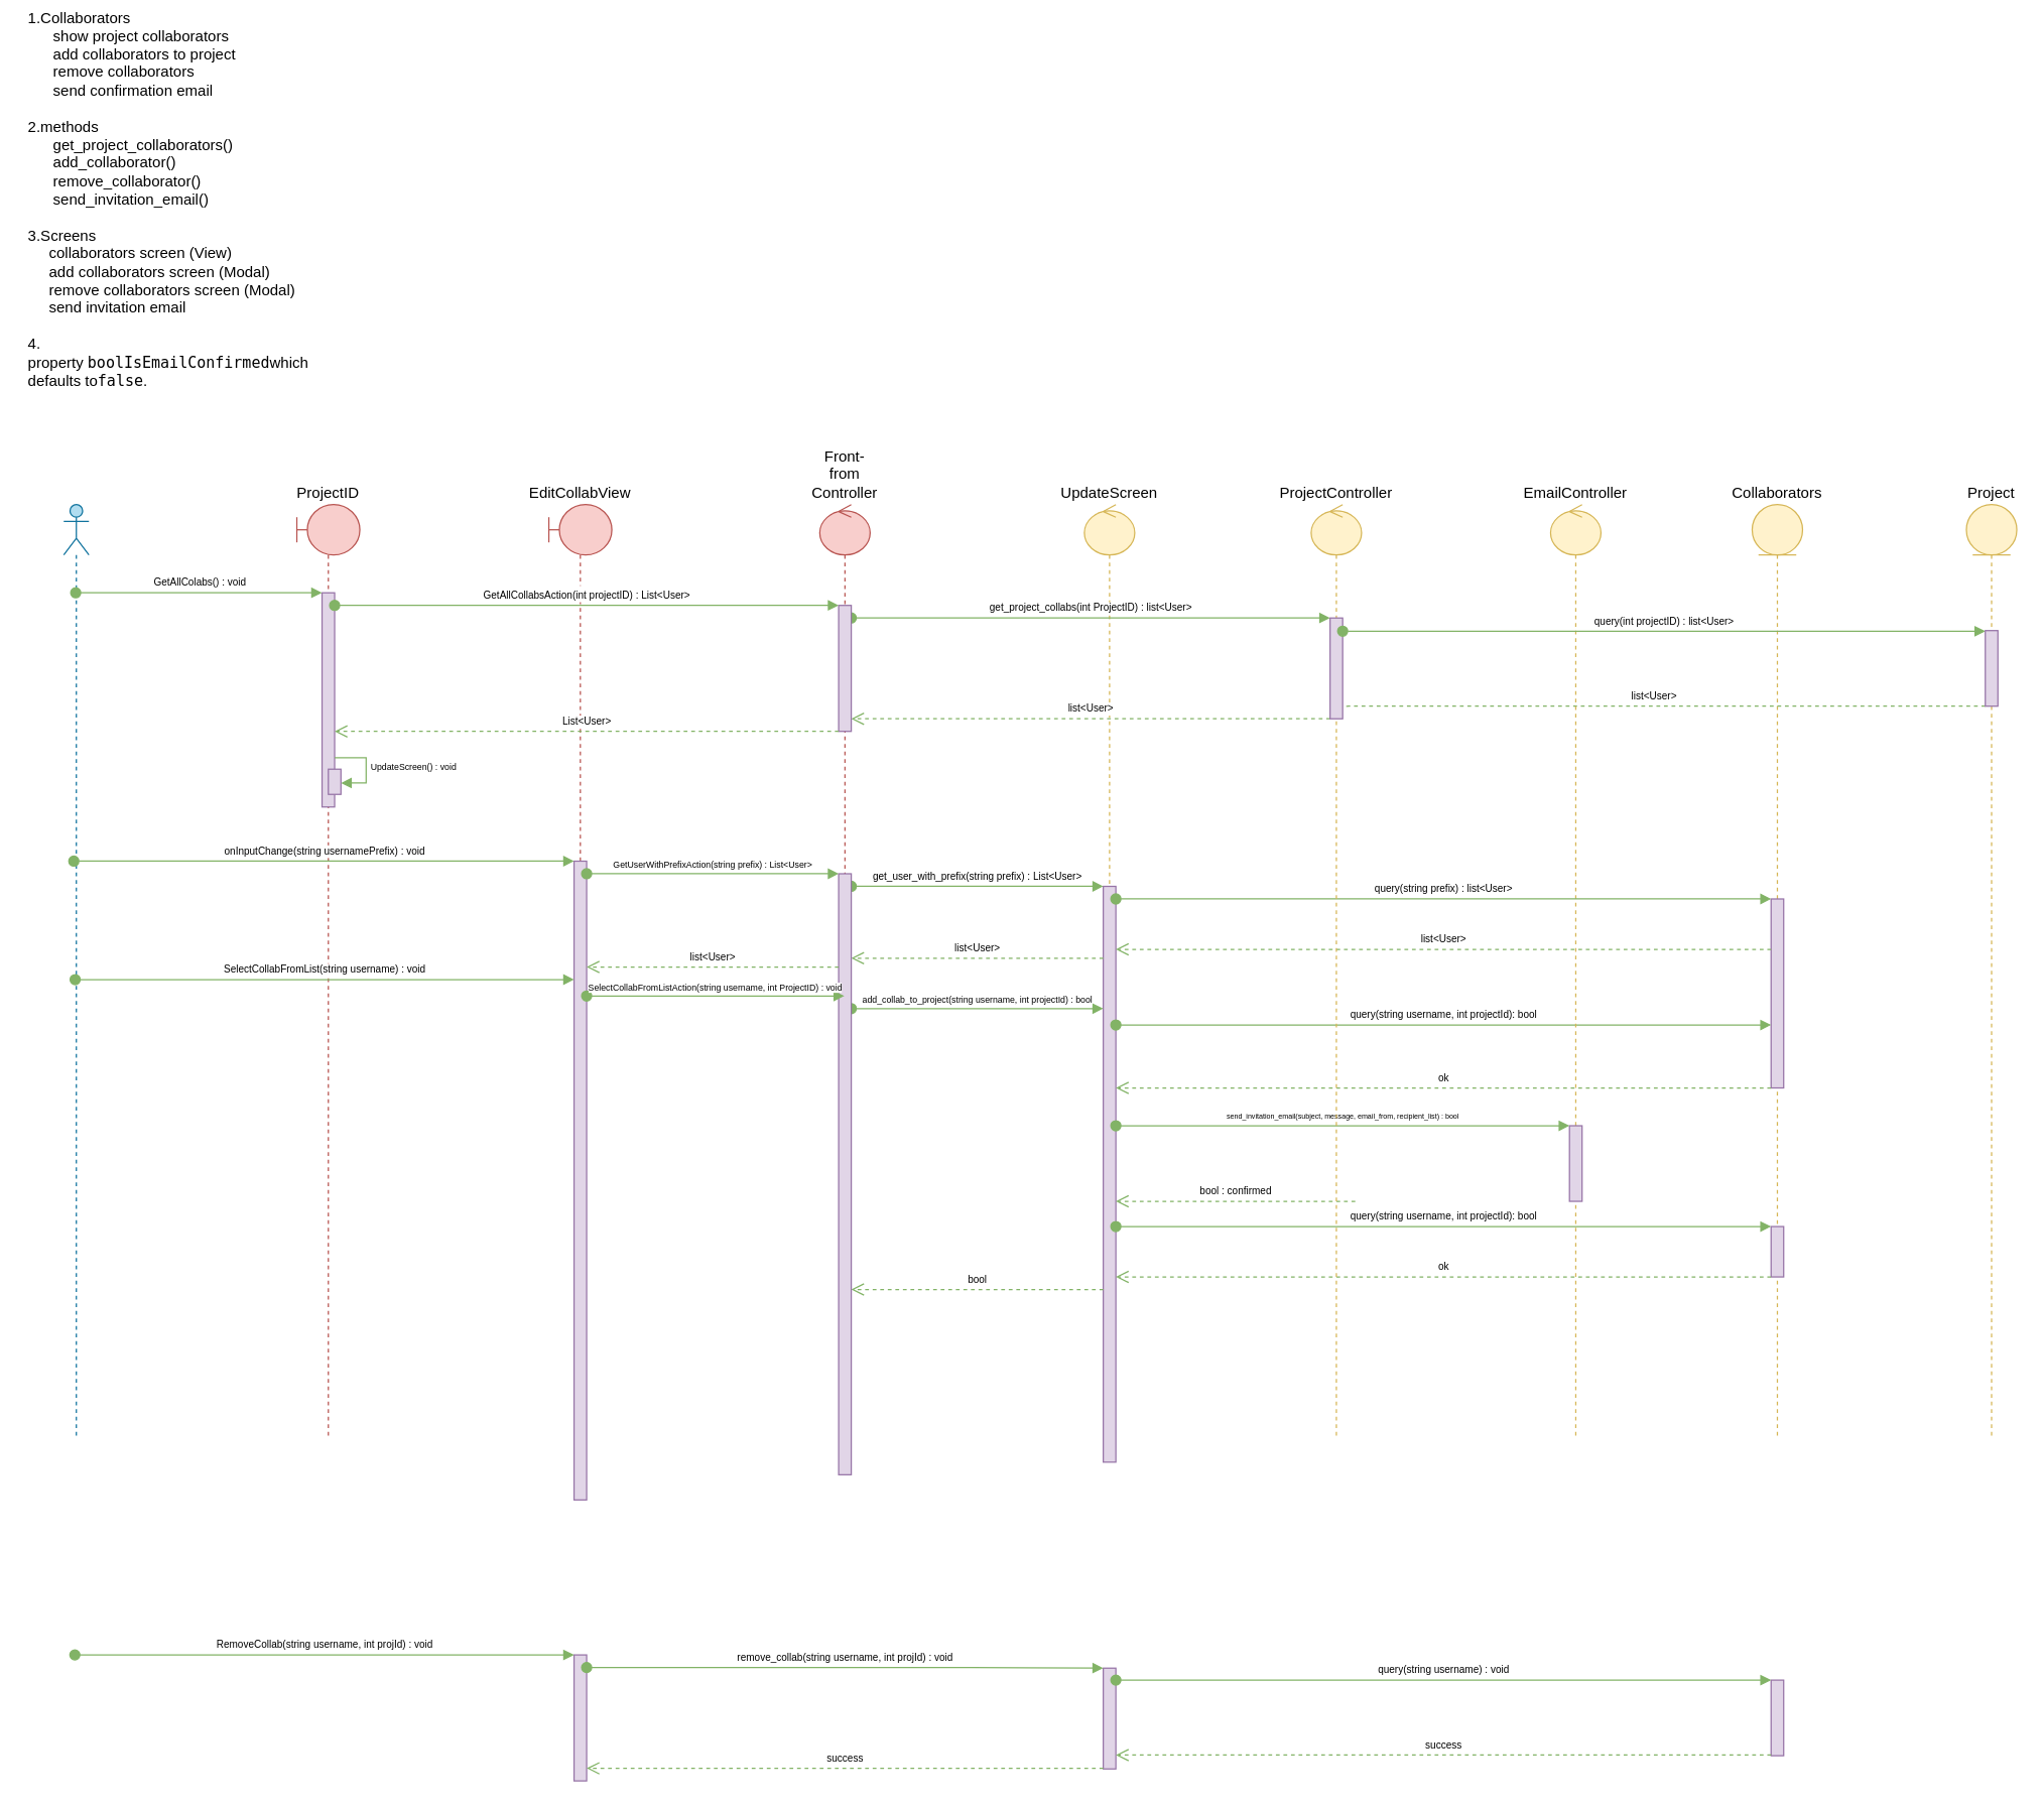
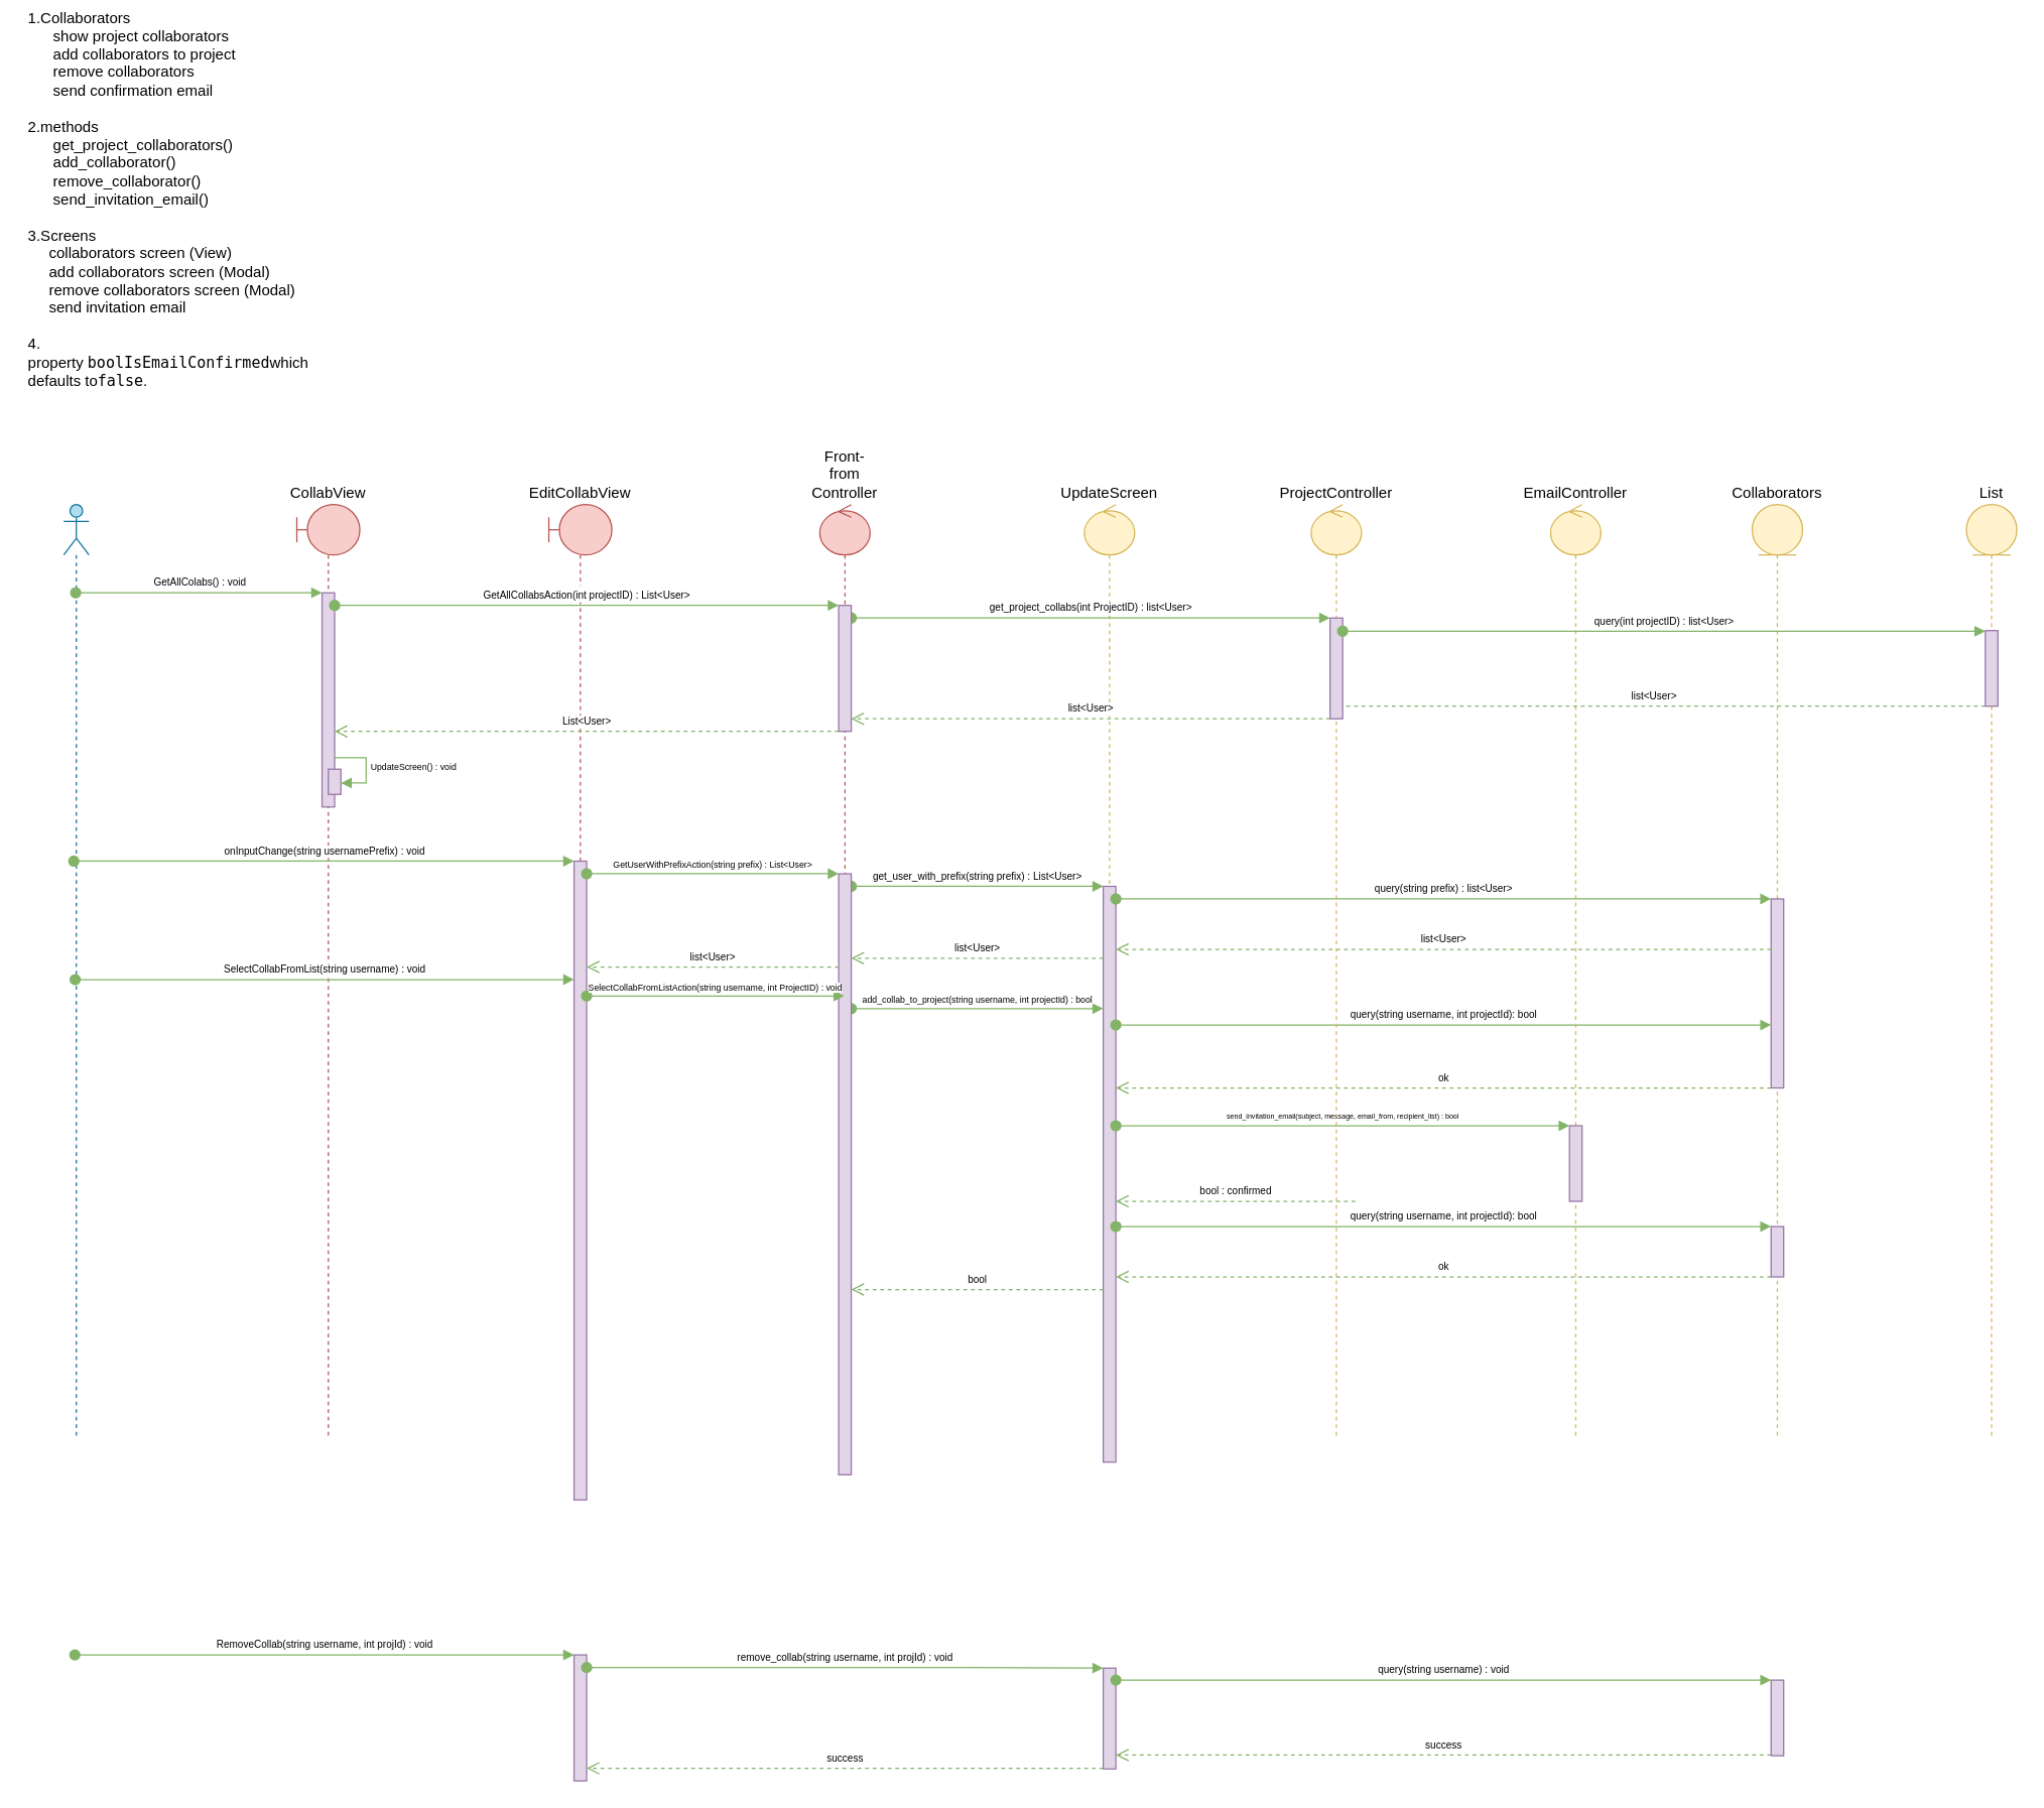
- <mxCell id="4" value="ProjectID" style="shape=umlLifeline;participant=umlBoundary;perimeter=lifelinePerimeter;whiteSpace=wrap;html=1;container=1;collapsible=0;recursiveResize=0;verticalAlign=bottom;spacingTop=36;labelBackgroundColor=#ffffff;outlineConnect=0;labelPosition=center;verticalLabelPosition=top;align=center;fillColor=#f8cecc;strokeColor=#b85450;" parent="1" vertex="1"><mxGeometry x="235" y="400" width="50" height="740" as="geometry" /></mxCell>
+ <mxCell id="4" value="CollabView" style="shape=umlLifeline;participant=umlBoundary;perimeter=lifelinePerimeter;whiteSpace=wrap;html=1;container=1;collapsible=0;recursiveResize=0;verticalAlign=bottom;spacingTop=36;labelBackgroundColor=#ffffff;outlineConnect=0;labelPosition=center;verticalLabelPosition=top;align=center;fillColor=#f8cecc;strokeColor=#b85450;" parent="1" vertex="1"><mxGeometry x="235" y="400" width="50" height="740" as="geometry" /></mxCell>
- <mxCell id="50" value="Project" style="shape=umlLifeline;participant=umlEntity;perimeter=lifelinePerimeter;whiteSpace=wrap;html=1;container=1;collapsible=0;recursiveResize=0;verticalAlign=bottom;spacingTop=36;labelBackgroundColor=#ffffff;outlineConnect=0;fillColor=#fff2cc;strokeColor=#d6b656;labelPosition=center;verticalLabelPosition=top;align=center;" vertex="1" parent="1"><mxGeometry x="1560" y="400" width="40" height="740" as="geometry" /></mxCell>
+ <mxCell id="50" value="List" style="shape=umlLifeline;participant=umlEntity;perimeter=lifelinePerimeter;whiteSpace=wrap;html=1;container=1;collapsible=0;recursiveResize=0;verticalAlign=bottom;spacingTop=36;labelBackgroundColor=#ffffff;outlineConnect=0;fillColor=#fff2cc;strokeColor=#d6b656;labelPosition=center;verticalLabelPosition=top;align=center;" vertex="1" parent="1"><mxGeometry x="1560" y="400" width="40" height="740" as="geometry" /></mxCell>
